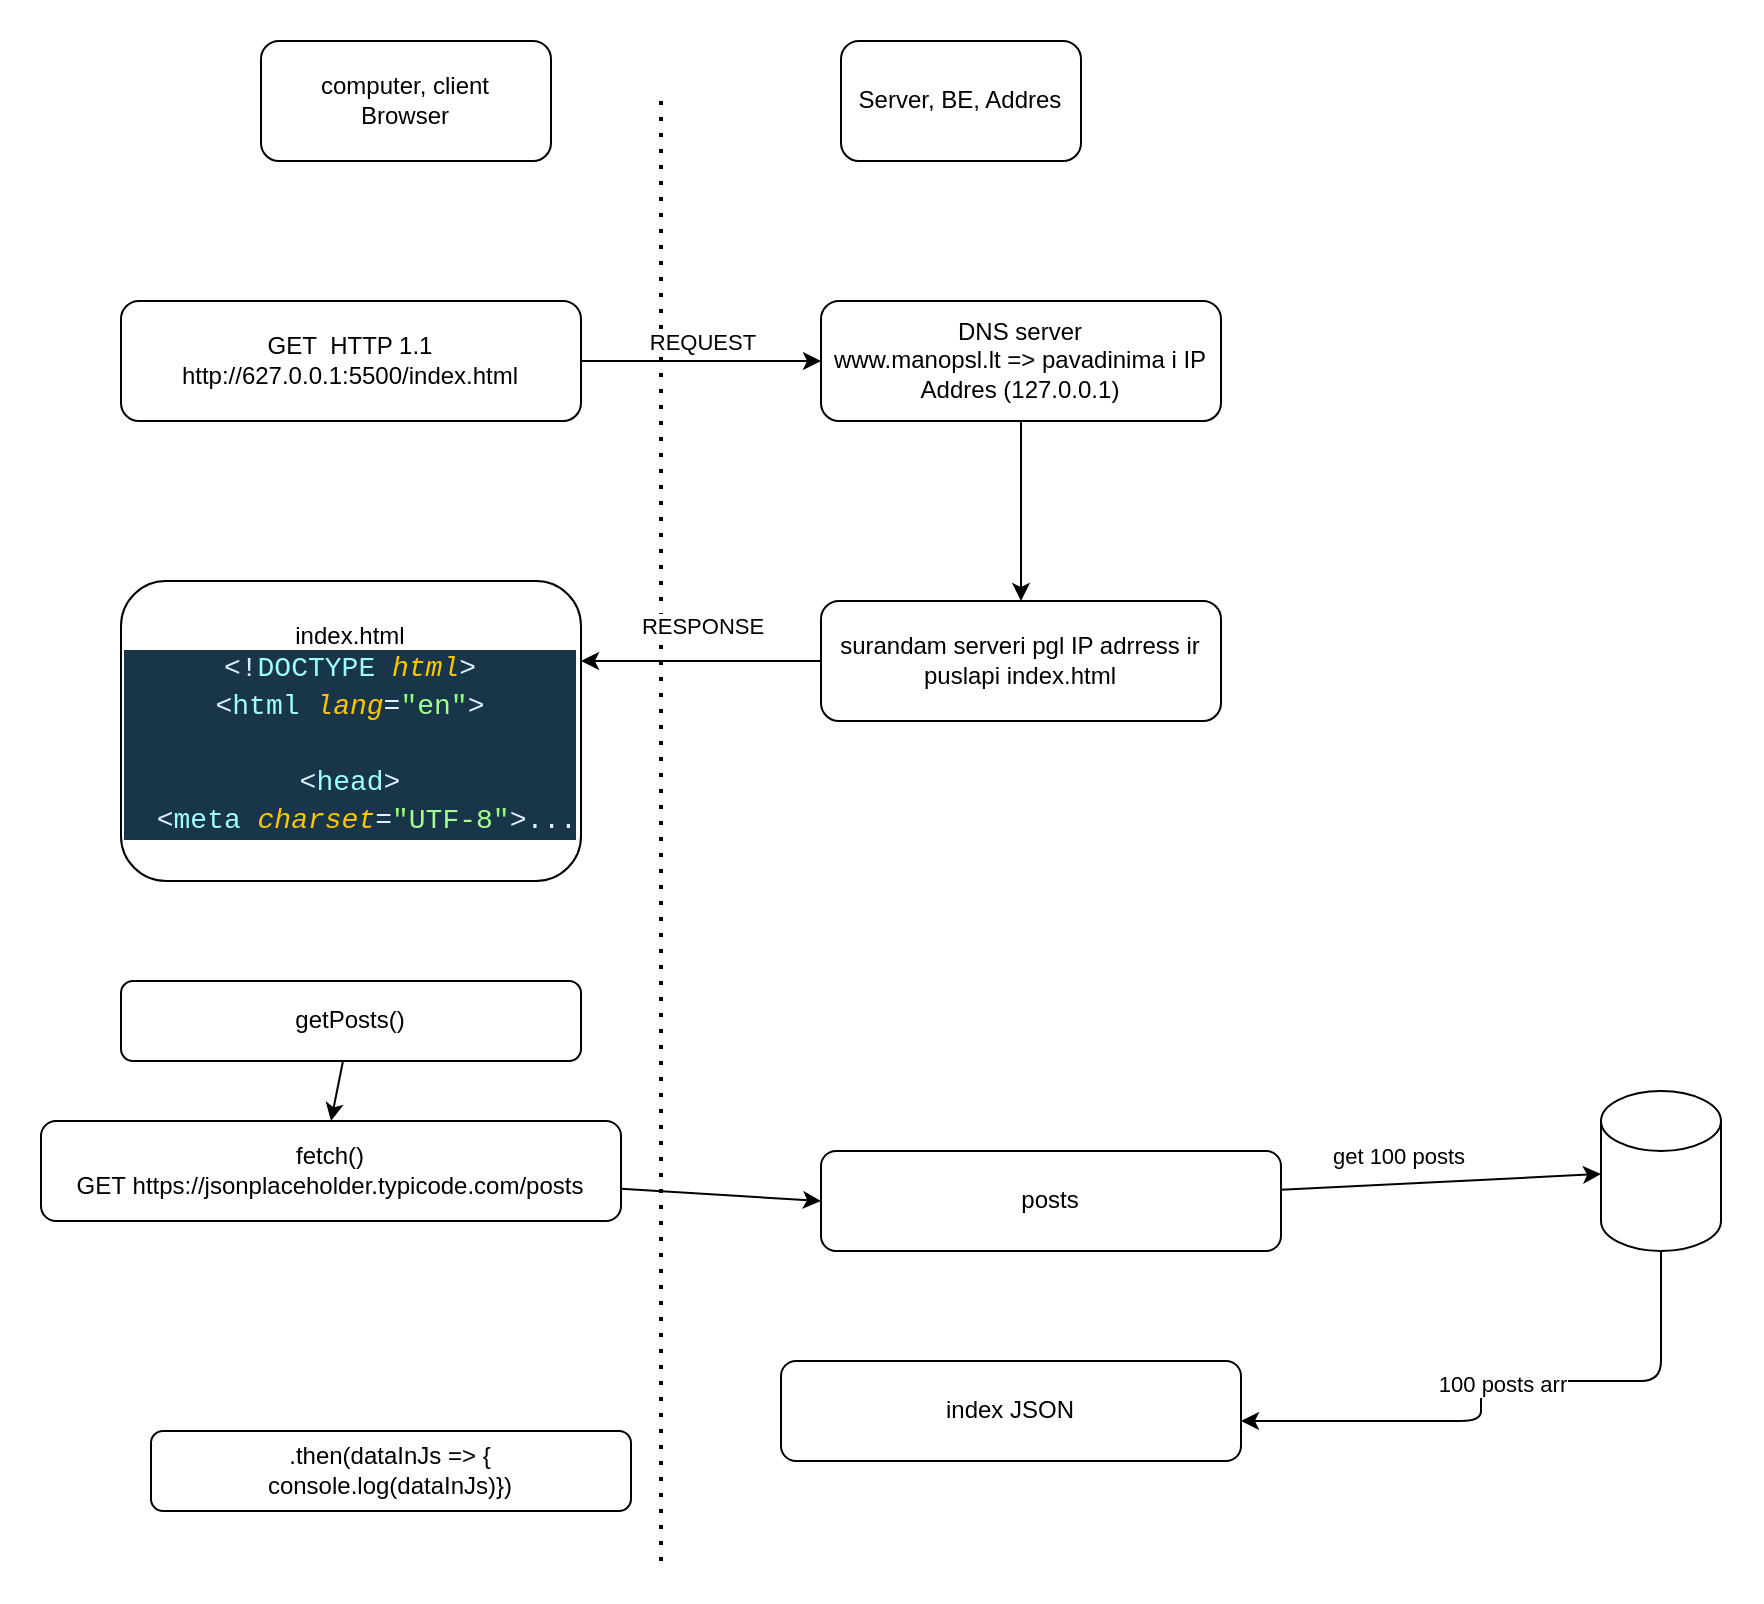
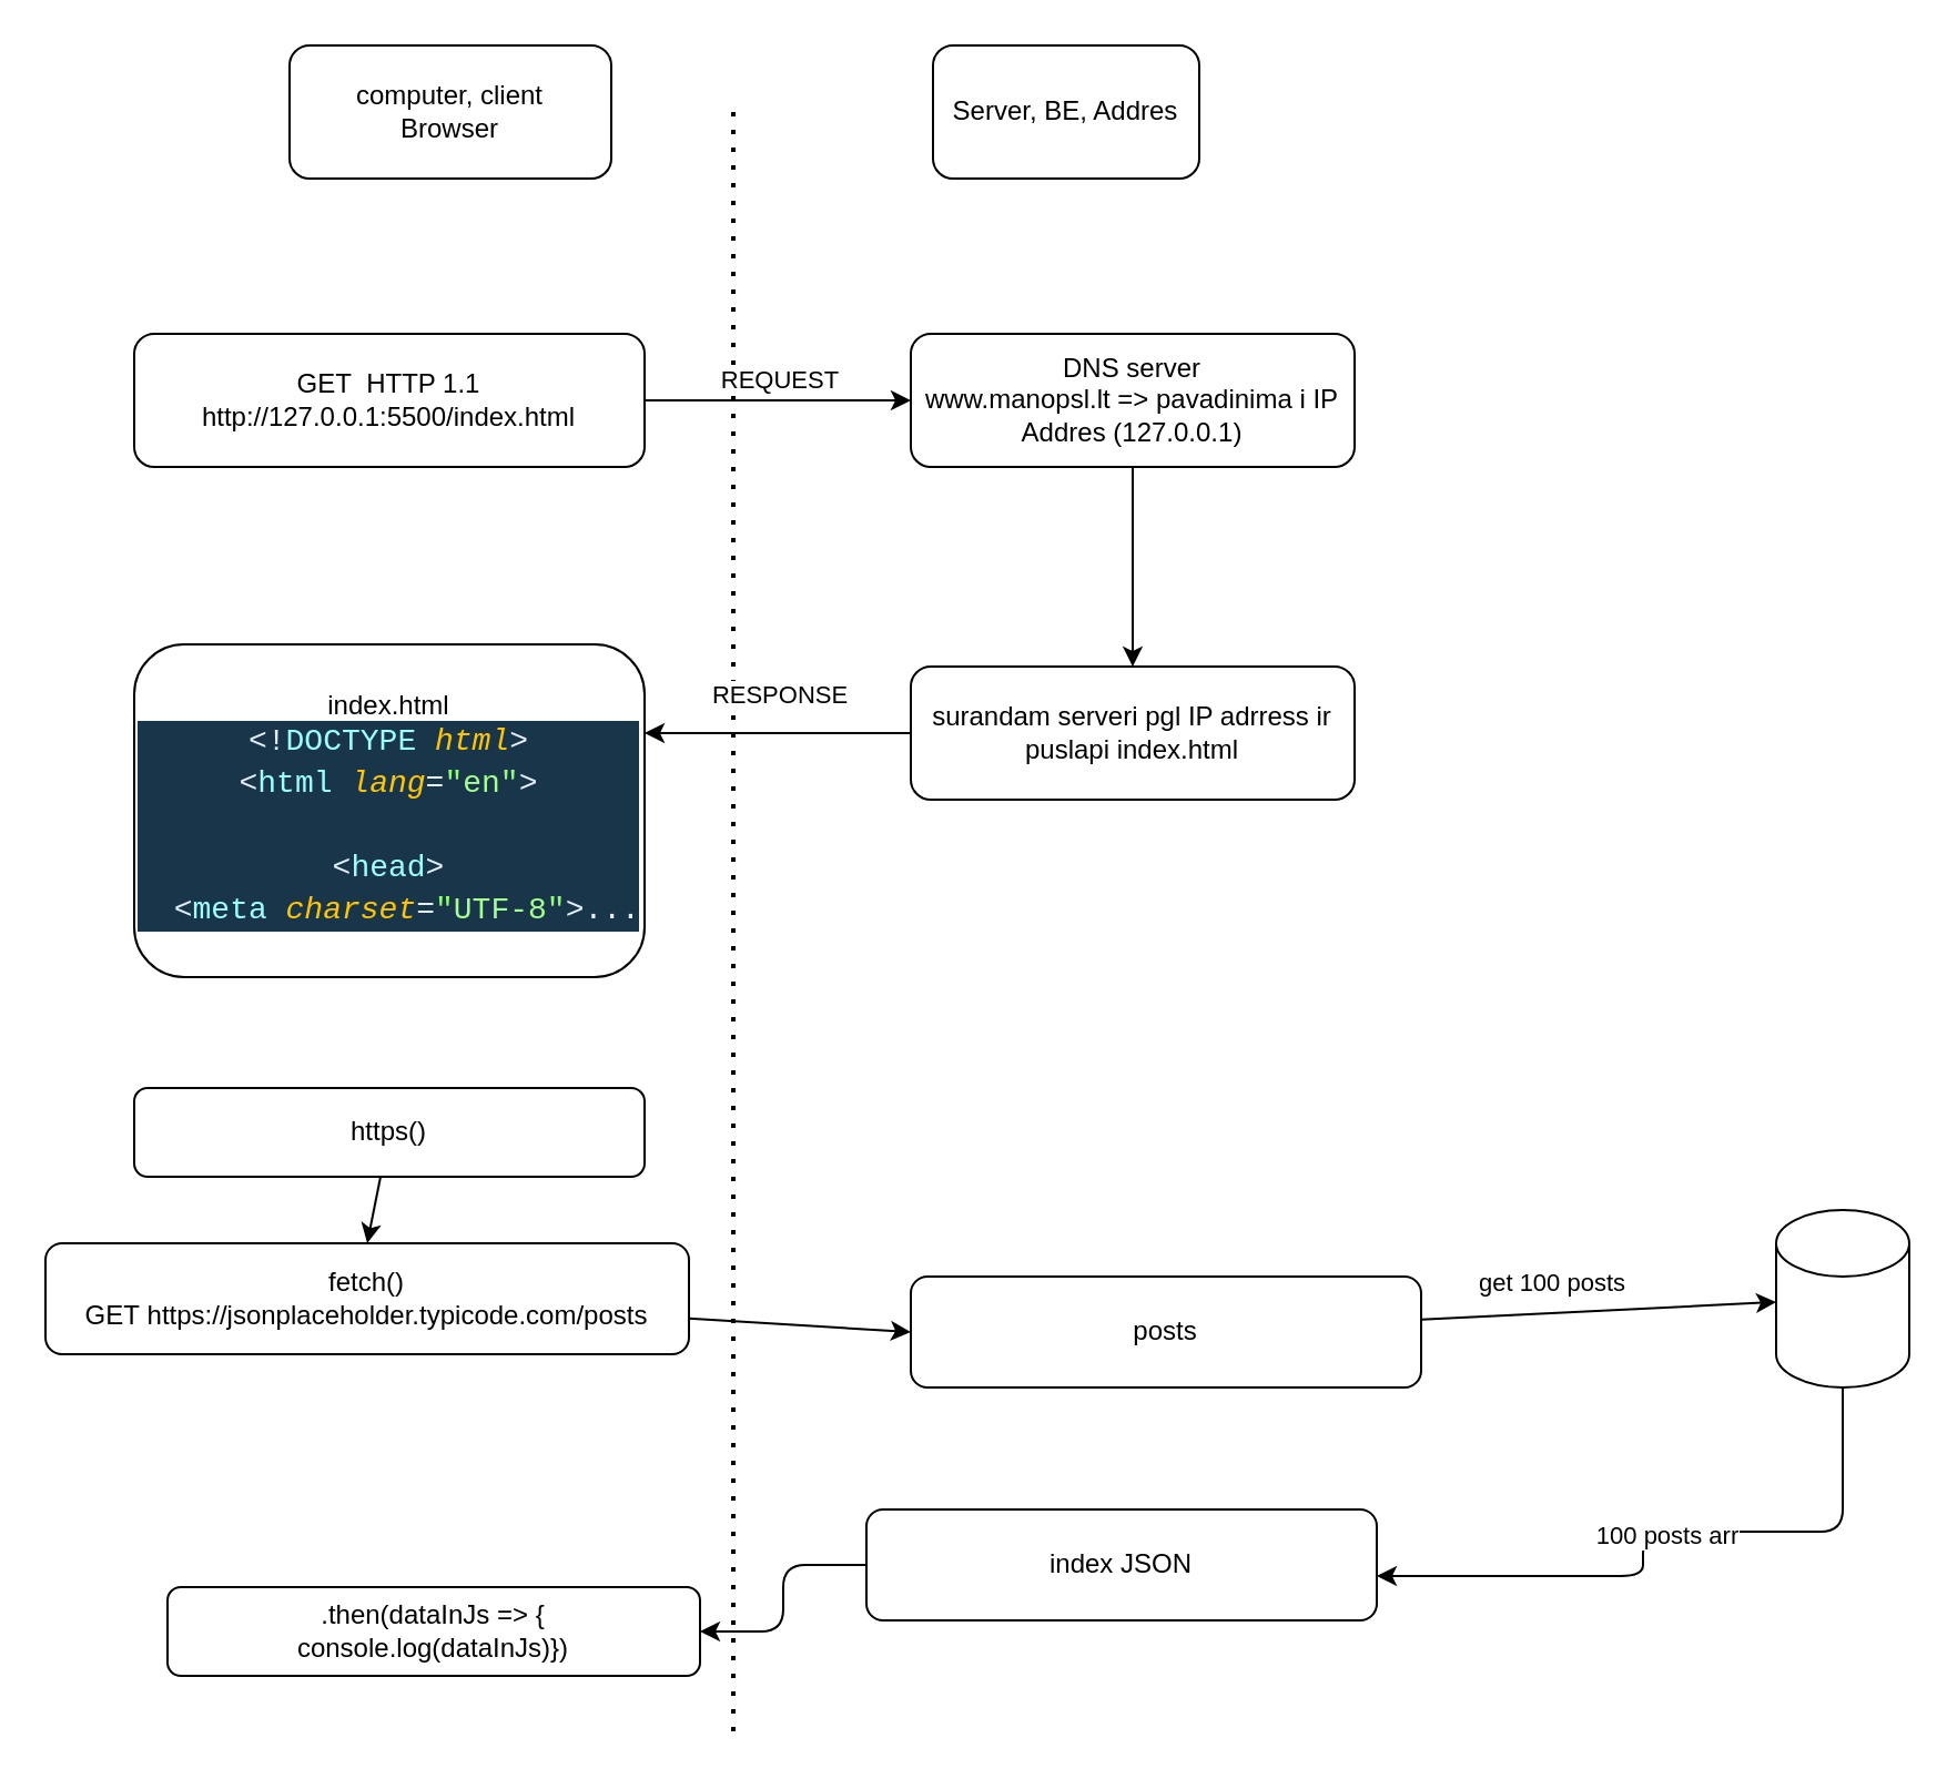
- <mxCell id="6" value="GET&amp;nbsp; HTTP 1.1&lt;br&gt;http://627.0.0.1:5500/index.html" style="rounded=1;whiteSpace=wrap;html=1;" vertex="1" parent="1"><mxGeometry x="60" y="150" width="230" height="60" as="geometry" /></mxCell>
+ <mxCell id="6" value="GET&amp;nbsp; HTTP 1.1&lt;br&gt;http://127.0.0.1:5500/index.html" style="rounded=1;whiteSpace=wrap;html=1;" vertex="1" parent="1"><mxGeometry x="60" y="150" width="230" height="60" as="geometry" /></mxCell>
- <mxCell id="15" value="getPosts()" style="rounded=1;whiteSpace=wrap;html=1;" vertex="1" parent="1"><mxGeometry x="60" y="490" width="230" height="40" as="geometry" /></mxCell>
+ <mxCell id="15" value="https()" style="rounded=1;whiteSpace=wrap;html=1;" vertex="1" parent="1"><mxGeometry x="60" y="490" width="230" height="40" as="geometry" /></mxCell>
+ <mxCell id="24" style="edgeStyle=orthogonalEdgeStyle;html=1;entryX=1;entryY=0.5;entryDx=0;entryDy=0;" edge="1" parent="1" source="25" target="26"><mxGeometry relative="1" as="geometry"><mxPoint x="260" y="705" as="targetPoint" /></mxGeometry></mxCell>
